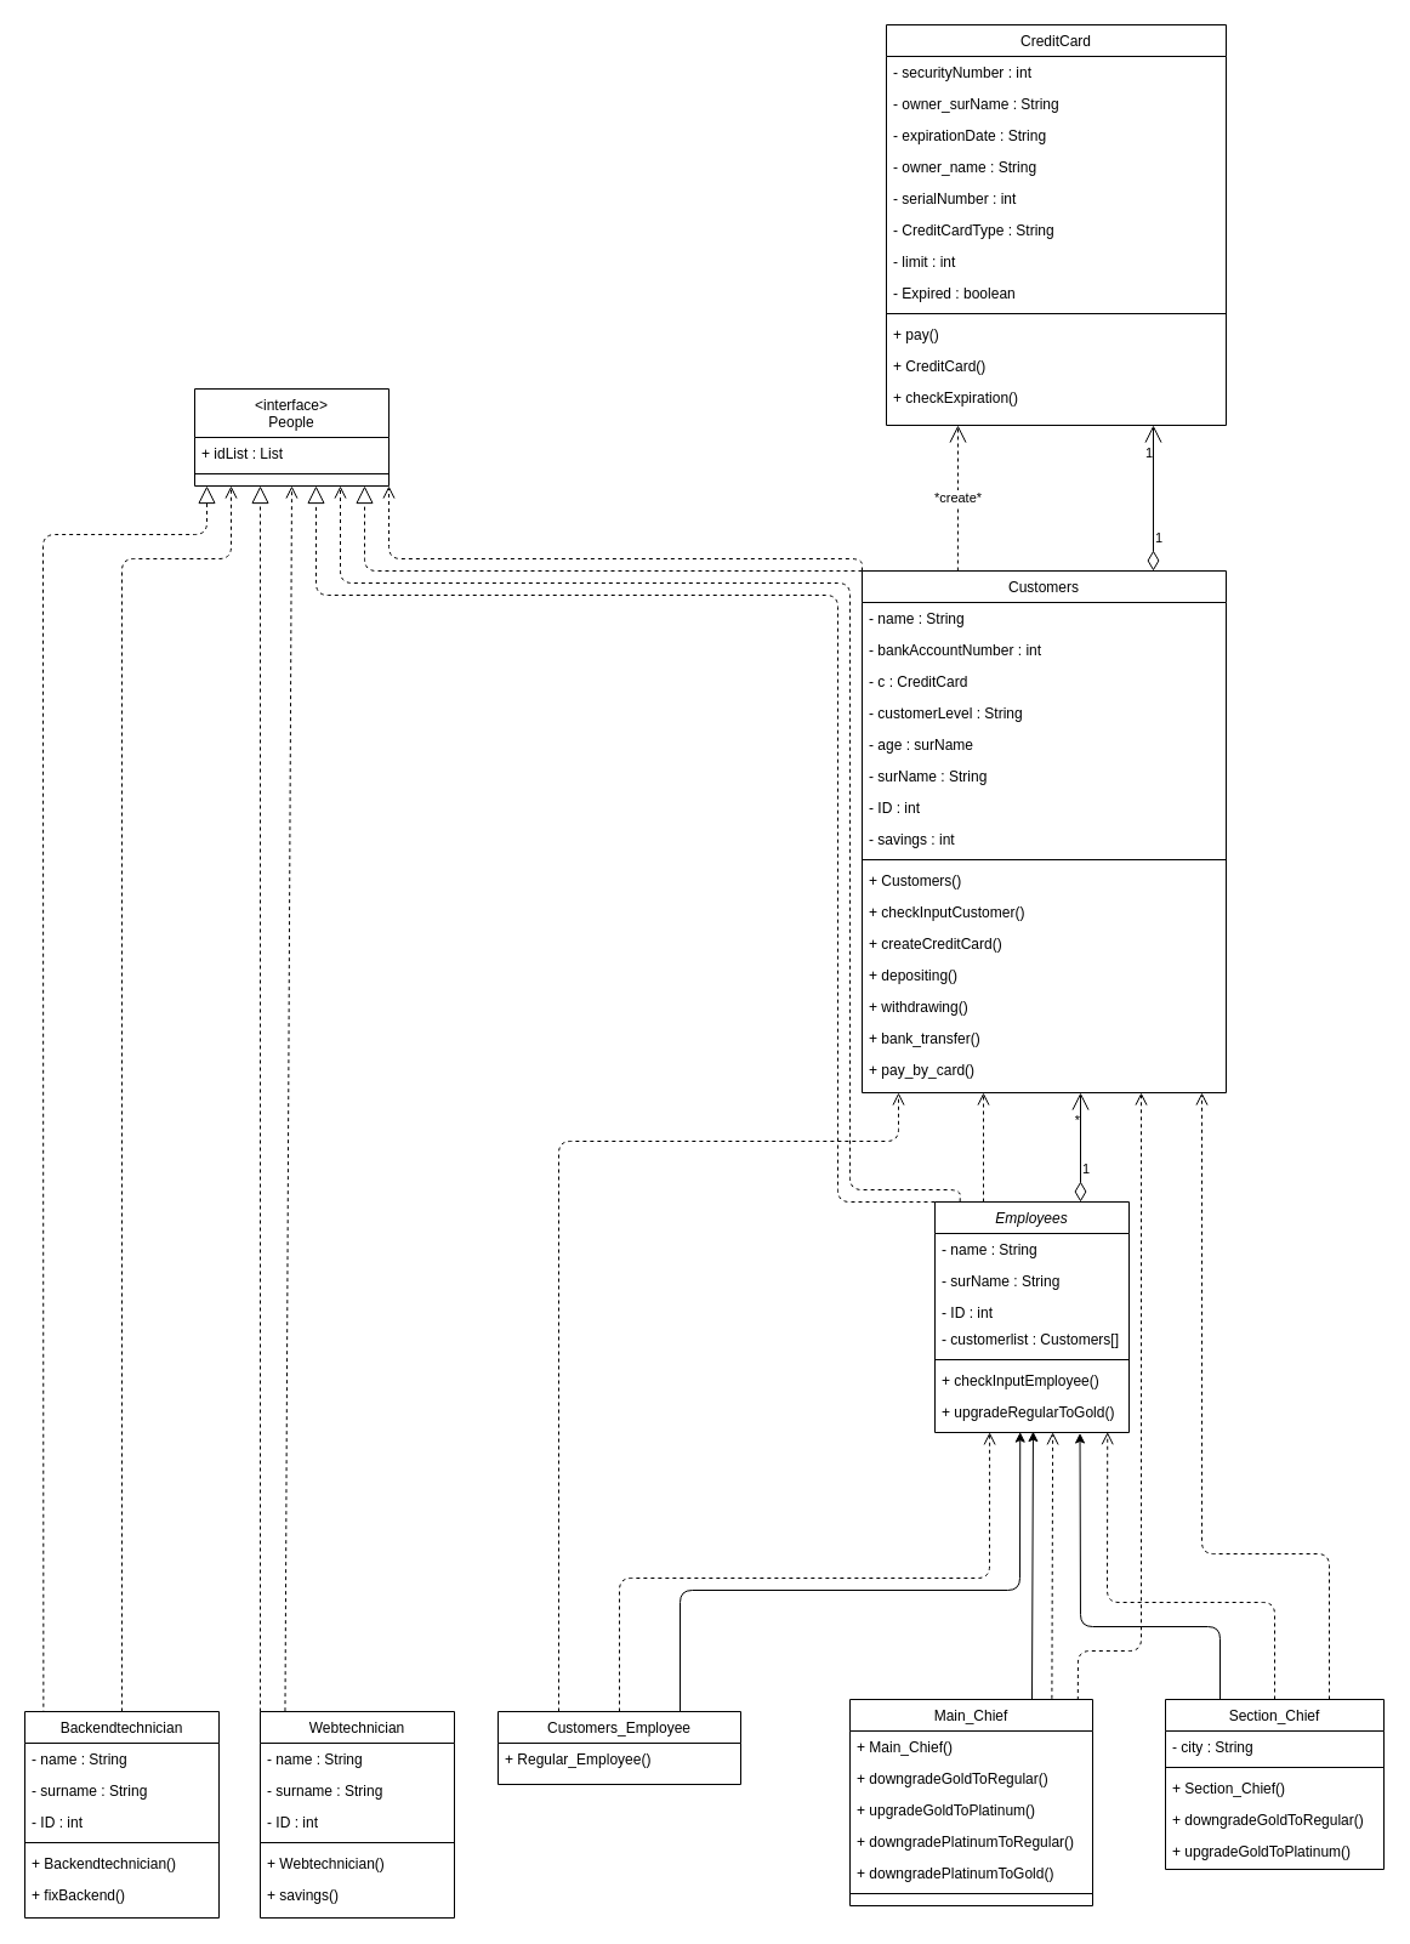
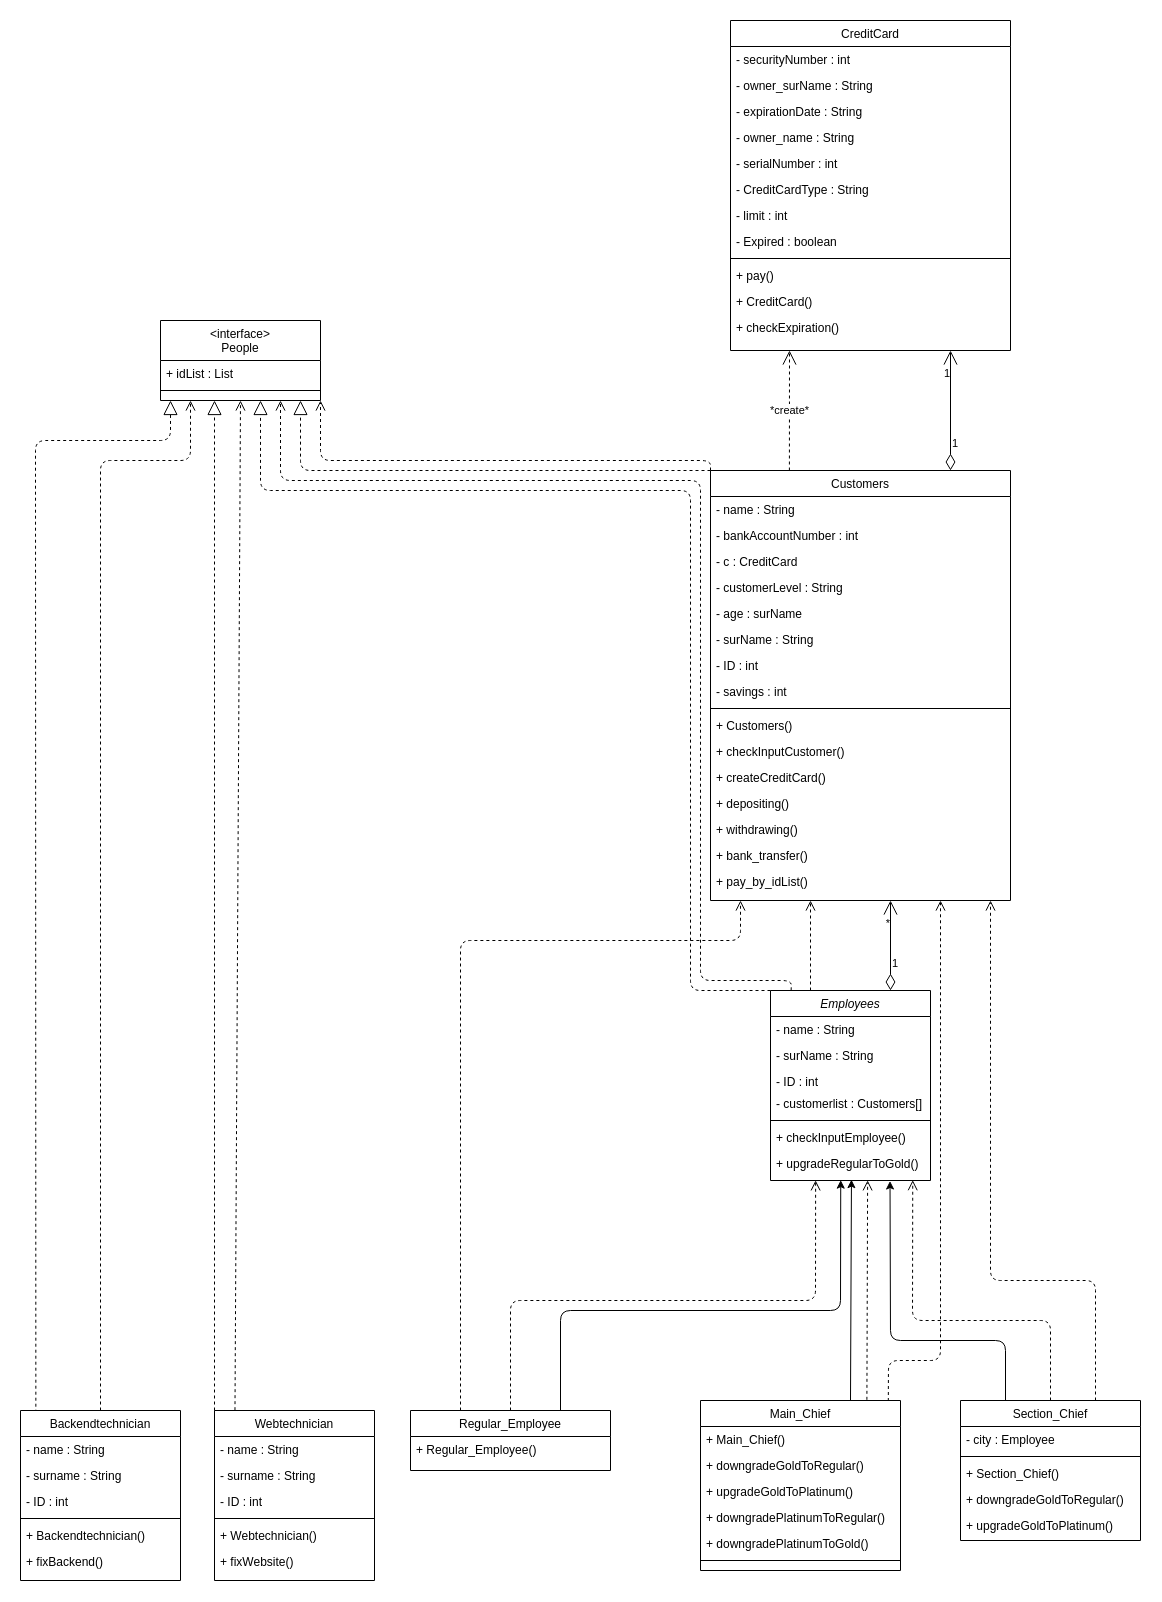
- <mxCell id="30" value="+ pay_by_card()" style="text;align=left;verticalAlign=top;spacingLeft=4;spacingRight=4;overflow=hidden;rotatable=0;points=[[0,0.5],[1,0.5]];portConstraint=eastwest;" parent="14" vertex="1"><mxGeometry y="398" width="300" height="26" as="geometry" /></mxCell>
+ <mxCell id="30" value="+ pay_by_idList()" style="text;align=left;verticalAlign=top;spacingLeft=4;spacingRight=4;overflow=hidden;rotatable=0;points=[[0,0.5],[1,0.5]];portConstraint=eastwest;" parent="14" vertex="1"><mxGeometry y="398" width="300" height="26" as="geometry" /></mxCell>
- <mxCell id="52" value="Customers_Employee" style="swimlane;fontStyle=0;align=center;verticalAlign=top;childLayout=stackLayout;horizontal=1;startSize=26;horizontalStack=0;resizeParent=1;resizeLast=0;collapsible=1;marginBottom=0;rounded=0;shadow=0;strokeWidth=1;" vertex="1" parent="1"><mxGeometry x="410" y="1410" width="200" height="60" as="geometry"><mxRectangle x="550" y="140" width="160" height="26" as="alternateBounds" /></mxGeometry></mxCell>
+ <mxCell id="52" value="Regular_Employee" style="swimlane;fontStyle=0;align=center;verticalAlign=top;childLayout=stackLayout;horizontal=1;startSize=26;horizontalStack=0;resizeParent=1;resizeLast=0;collapsible=1;marginBottom=0;rounded=0;shadow=0;strokeWidth=1;" vertex="1" parent="1"><mxGeometry x="410" y="1410" width="200" height="60" as="geometry"><mxRectangle x="550" y="140" width="160" height="26" as="alternateBounds" /></mxGeometry></mxCell>
- <mxCell id="68" value="- city : String" style="text;align=left;verticalAlign=top;spacingLeft=4;spacingRight=4;overflow=hidden;rotatable=0;points=[[0,0.5],[1,0.5]];portConstraint=eastwest;" vertex="1" parent="67"><mxGeometry y="26" width="180" height="26" as="geometry" /></mxCell>
+ <mxCell id="68" value="- city : Employee" style="text;align=left;verticalAlign=top;spacingLeft=4;spacingRight=4;overflow=hidden;rotatable=0;points=[[0,0.5],[1,0.5]];portConstraint=eastwest;" vertex="1" parent="67"><mxGeometry y="26" width="180" height="26" as="geometry" /></mxCell>
- <mxCell id="44" value="+ savings()" style="text;align=left;verticalAlign=top;spacingLeft=4;spacingRight=4;overflow=hidden;rotatable=0;points=[[0,0.5],[1,0.5]];portConstraint=eastwest;rounded=0;shadow=0;html=0;" vertex="1" parent="38"><mxGeometry y="138" width="160" height="26" as="geometry" /></mxCell>
+ <mxCell id="44" value="+ fixWebsite()" style="text;align=left;verticalAlign=top;spacingLeft=4;spacingRight=4;overflow=hidden;rotatable=0;points=[[0,0.5],[1,0.5]];portConstraint=eastwest;rounded=0;shadow=0;html=0;" vertex="1" parent="38"><mxGeometry y="138" width="160" height="26" as="geometry" /></mxCell>
